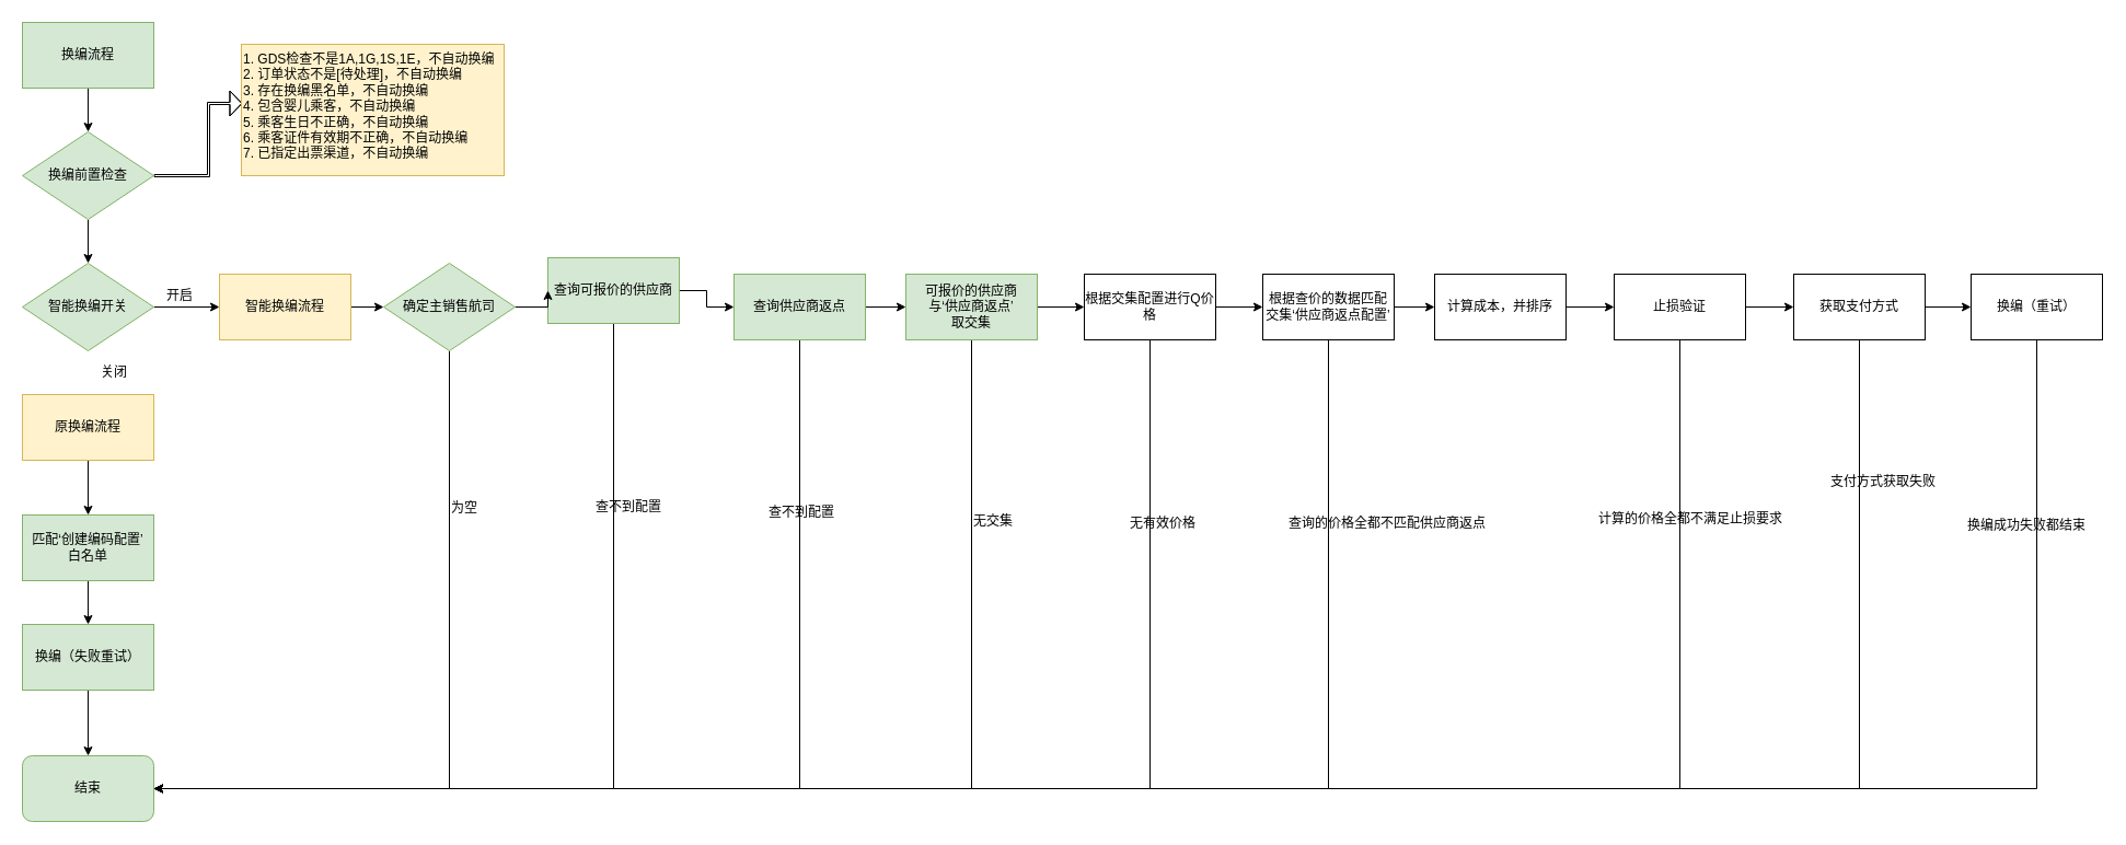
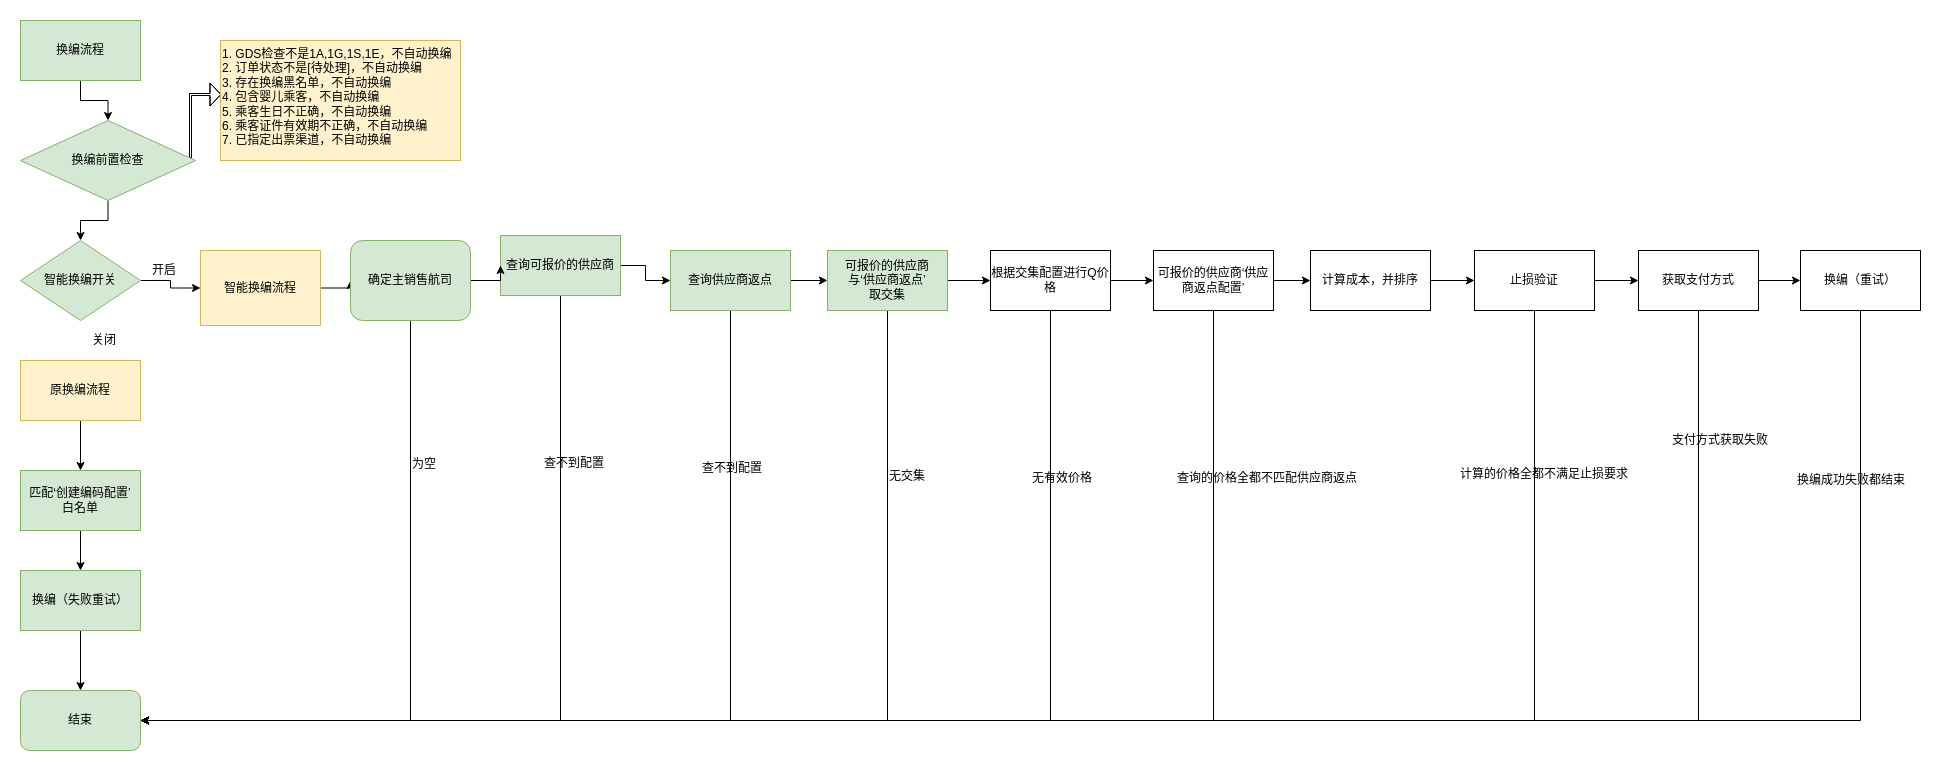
- <mxCell id="6" value="换编前置检查" style="rhombus;whiteSpace=wrap;html=1;fillColor=#d5e8d4;strokeColor=#82b366;" parent="1" vertex="1"><mxGeometry x="20" y="120" width="120" height="80" as="geometry" /></mxCell>
+ <mxCell id="6" value="换编前置检查" style="rhombus;whiteSpace=wrap;html=1;fillColor=#d5e8d4;strokeColor=#82b366;" parent="1" vertex="1"><mxGeometry x="20" y="120" width="175" height="80" as="geometry" /></mxCell>
- <mxCell id="18" value="智能换编流程" style="rounded=0;whiteSpace=wrap;html=1;fillColor=#fff2cc;strokeColor=#d6b656;" parent="1" vertex="1"><mxGeometry x="200" y="250" width="120" height="60" as="geometry" /></mxCell>
+ <mxCell id="18" value="智能换编流程" style="rounded=0;whiteSpace=wrap;html=1;fillColor=#fff2cc;strokeColor=#d6b656;" parent="1" vertex="1"><mxGeometry x="200" y="250" width="120" height="75" as="geometry" /></mxCell>
- <mxCell id="46" value="确定主销售航司&lt;br&gt;" style="rhombus;whiteSpace=wrap;html=1;fillColor=#d5e8d4;strokeColor=#82b366;" parent="1" vertex="1"><mxGeometry x="350" y="240" width="120" height="80" as="geometry" /></mxCell>
+ <mxCell id="46" value="确定主销售航司&lt;br&gt;" style="whiteSpace=wrap;html=1;fillColor=#d5e8d4;strokeColor=#82b366;rounded=1;" parent="1" vertex="1"><mxGeometry x="350" y="240" width="120" height="80" as="geometry" /></mxCell>
- <mxCell id="33" value="根据查价的数据匹配交集‘供应商返点配置’" style="rounded=0;whiteSpace=wrap;html=1;" parent="1" vertex="1"><mxGeometry x="1153" y="250" width="120" height="60" as="geometry" /></mxCell>
+ <mxCell id="33" value="可报价的供应商‘供应商返点配置’" style="rounded=0;whiteSpace=wrap;html=1;" parent="1" vertex="1"><mxGeometry x="1153" y="250" width="120" height="60" as="geometry" /></mxCell>
